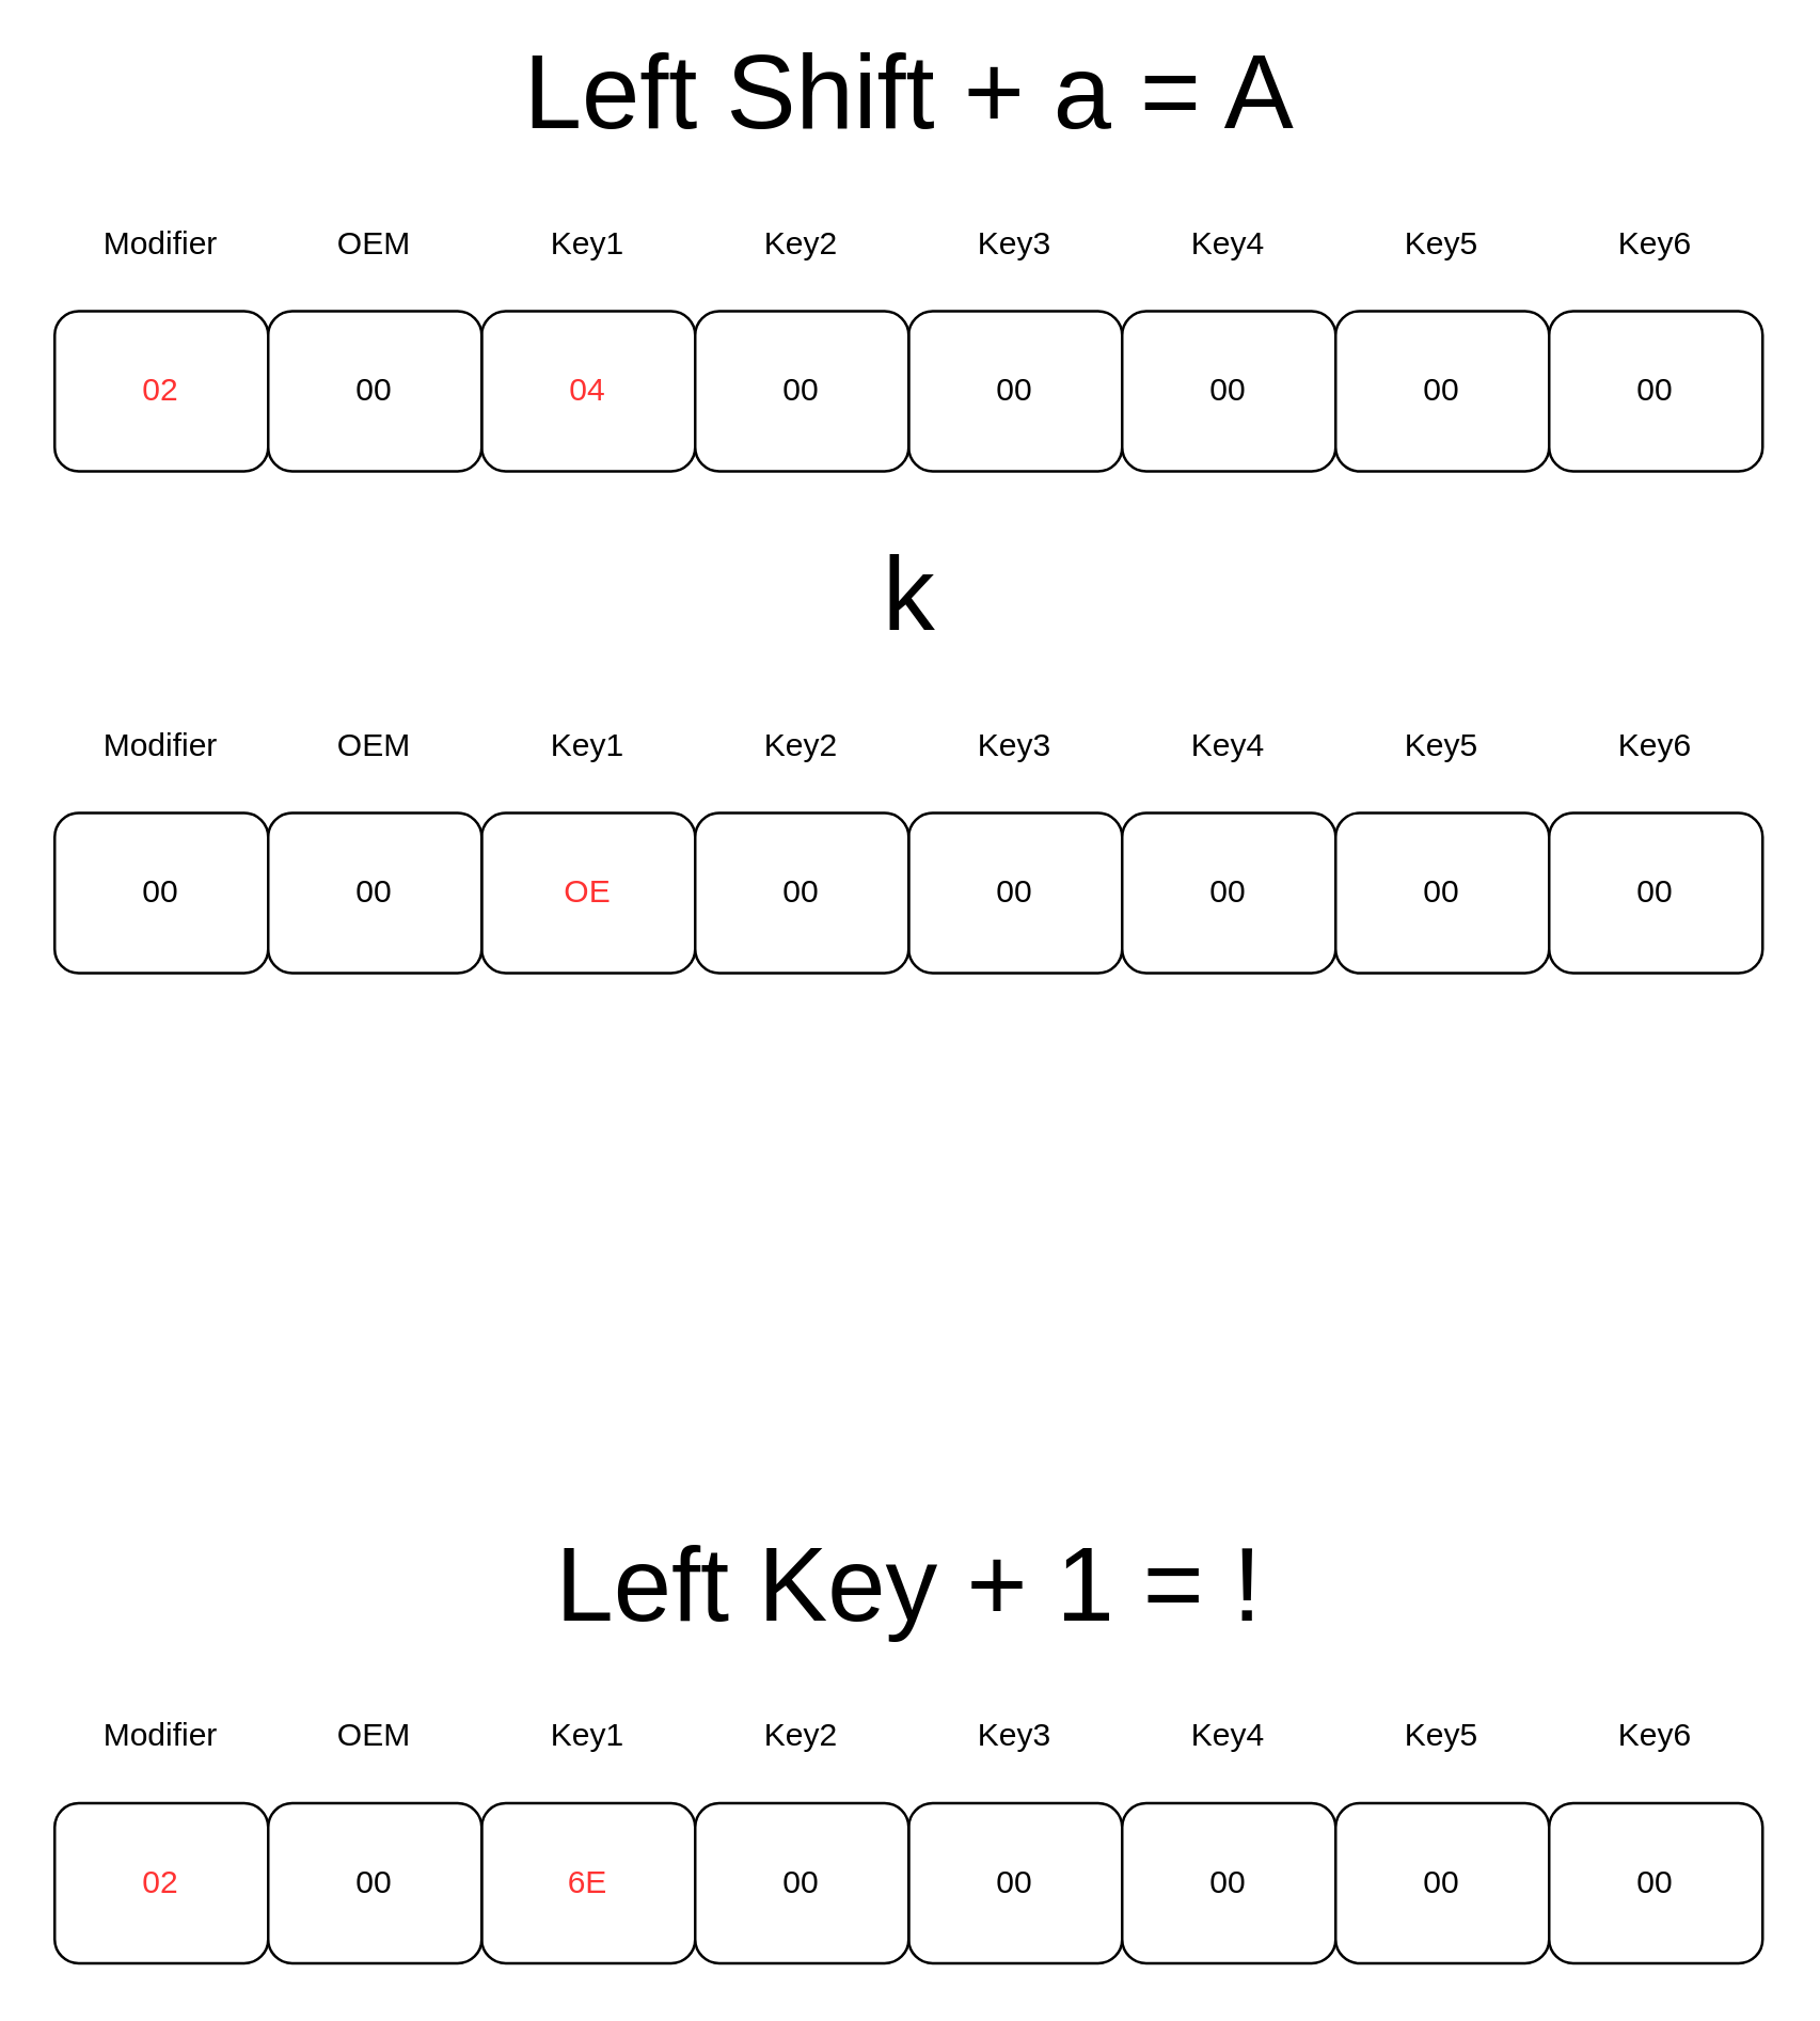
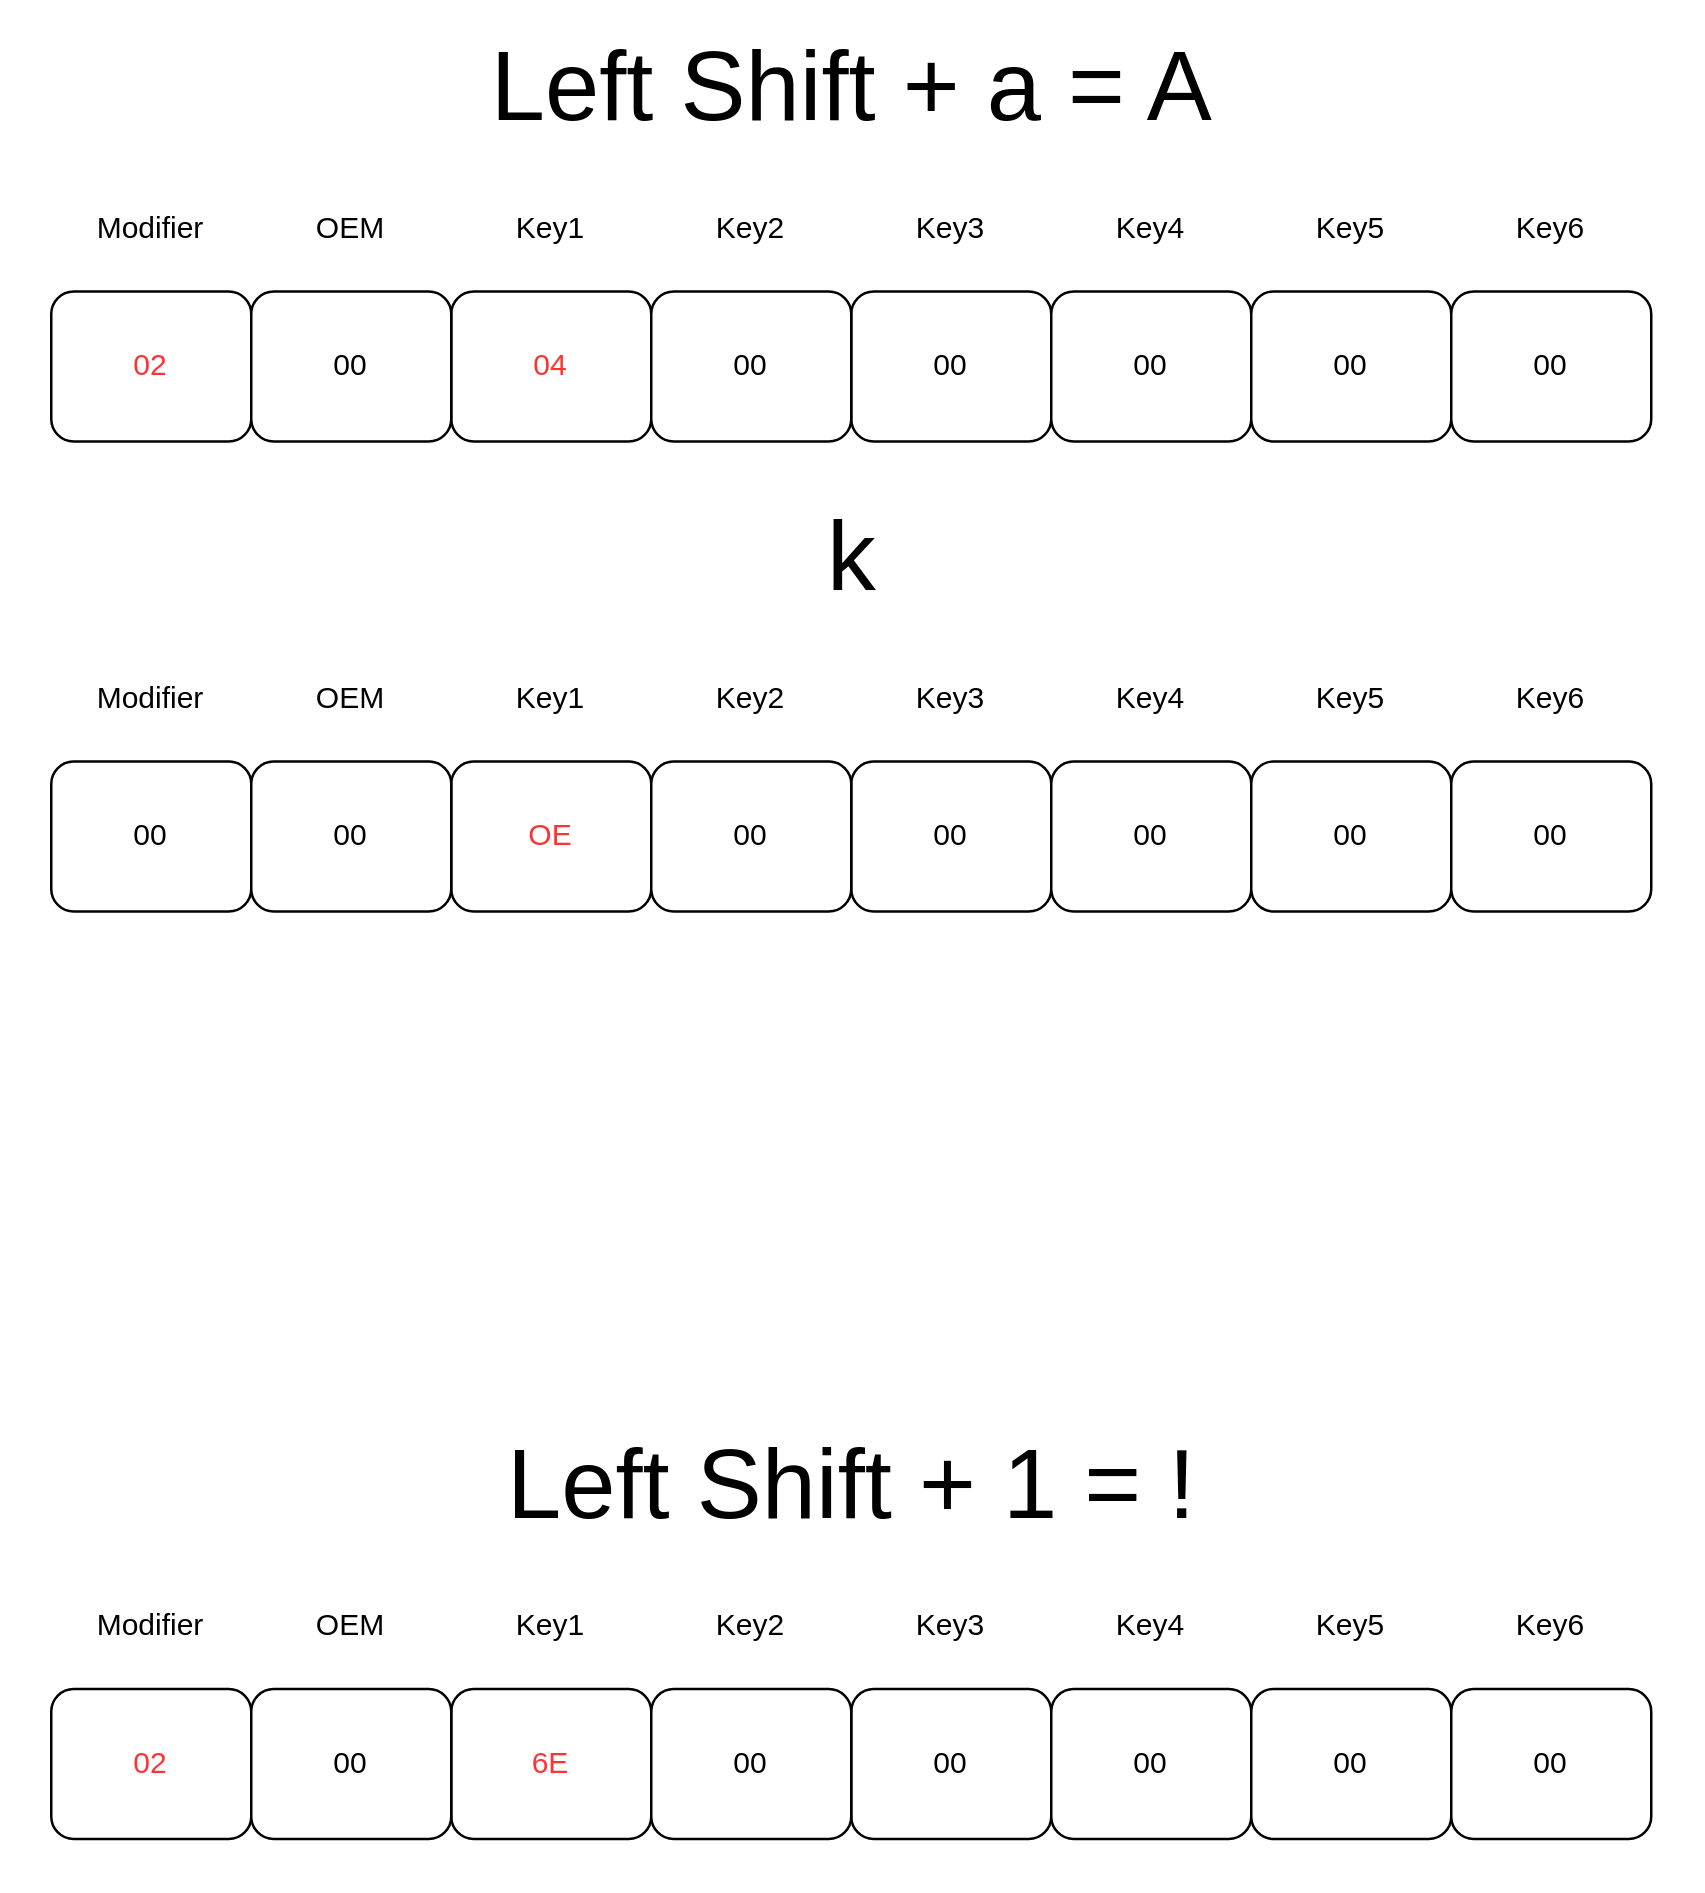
- <mxCell id="52" value="&lt;font style=&quot;font-size: 39px;&quot;&gt;Left Key + 1 = !&lt;/font&gt;" style="text;html=1;strokeColor=none;fillColor=none;align=center;verticalAlign=middle;whiteSpace=wrap;rounded=0;" vertex="1" parent="1"><mxGeometry x="178" y="579" width="325" height="30" as="geometry" /></mxCell>
+ <mxCell id="52" value="&lt;font style=&quot;font-size: 39px;&quot;&gt;Left Shift + 1 = !&lt;/font&gt;" style="text;html=1;strokeColor=none;fillColor=none;align=center;verticalAlign=middle;whiteSpace=wrap;rounded=0;" vertex="1" parent="1"><mxGeometry x="178" y="579" width="325" height="30" as="geometry" /></mxCell>
